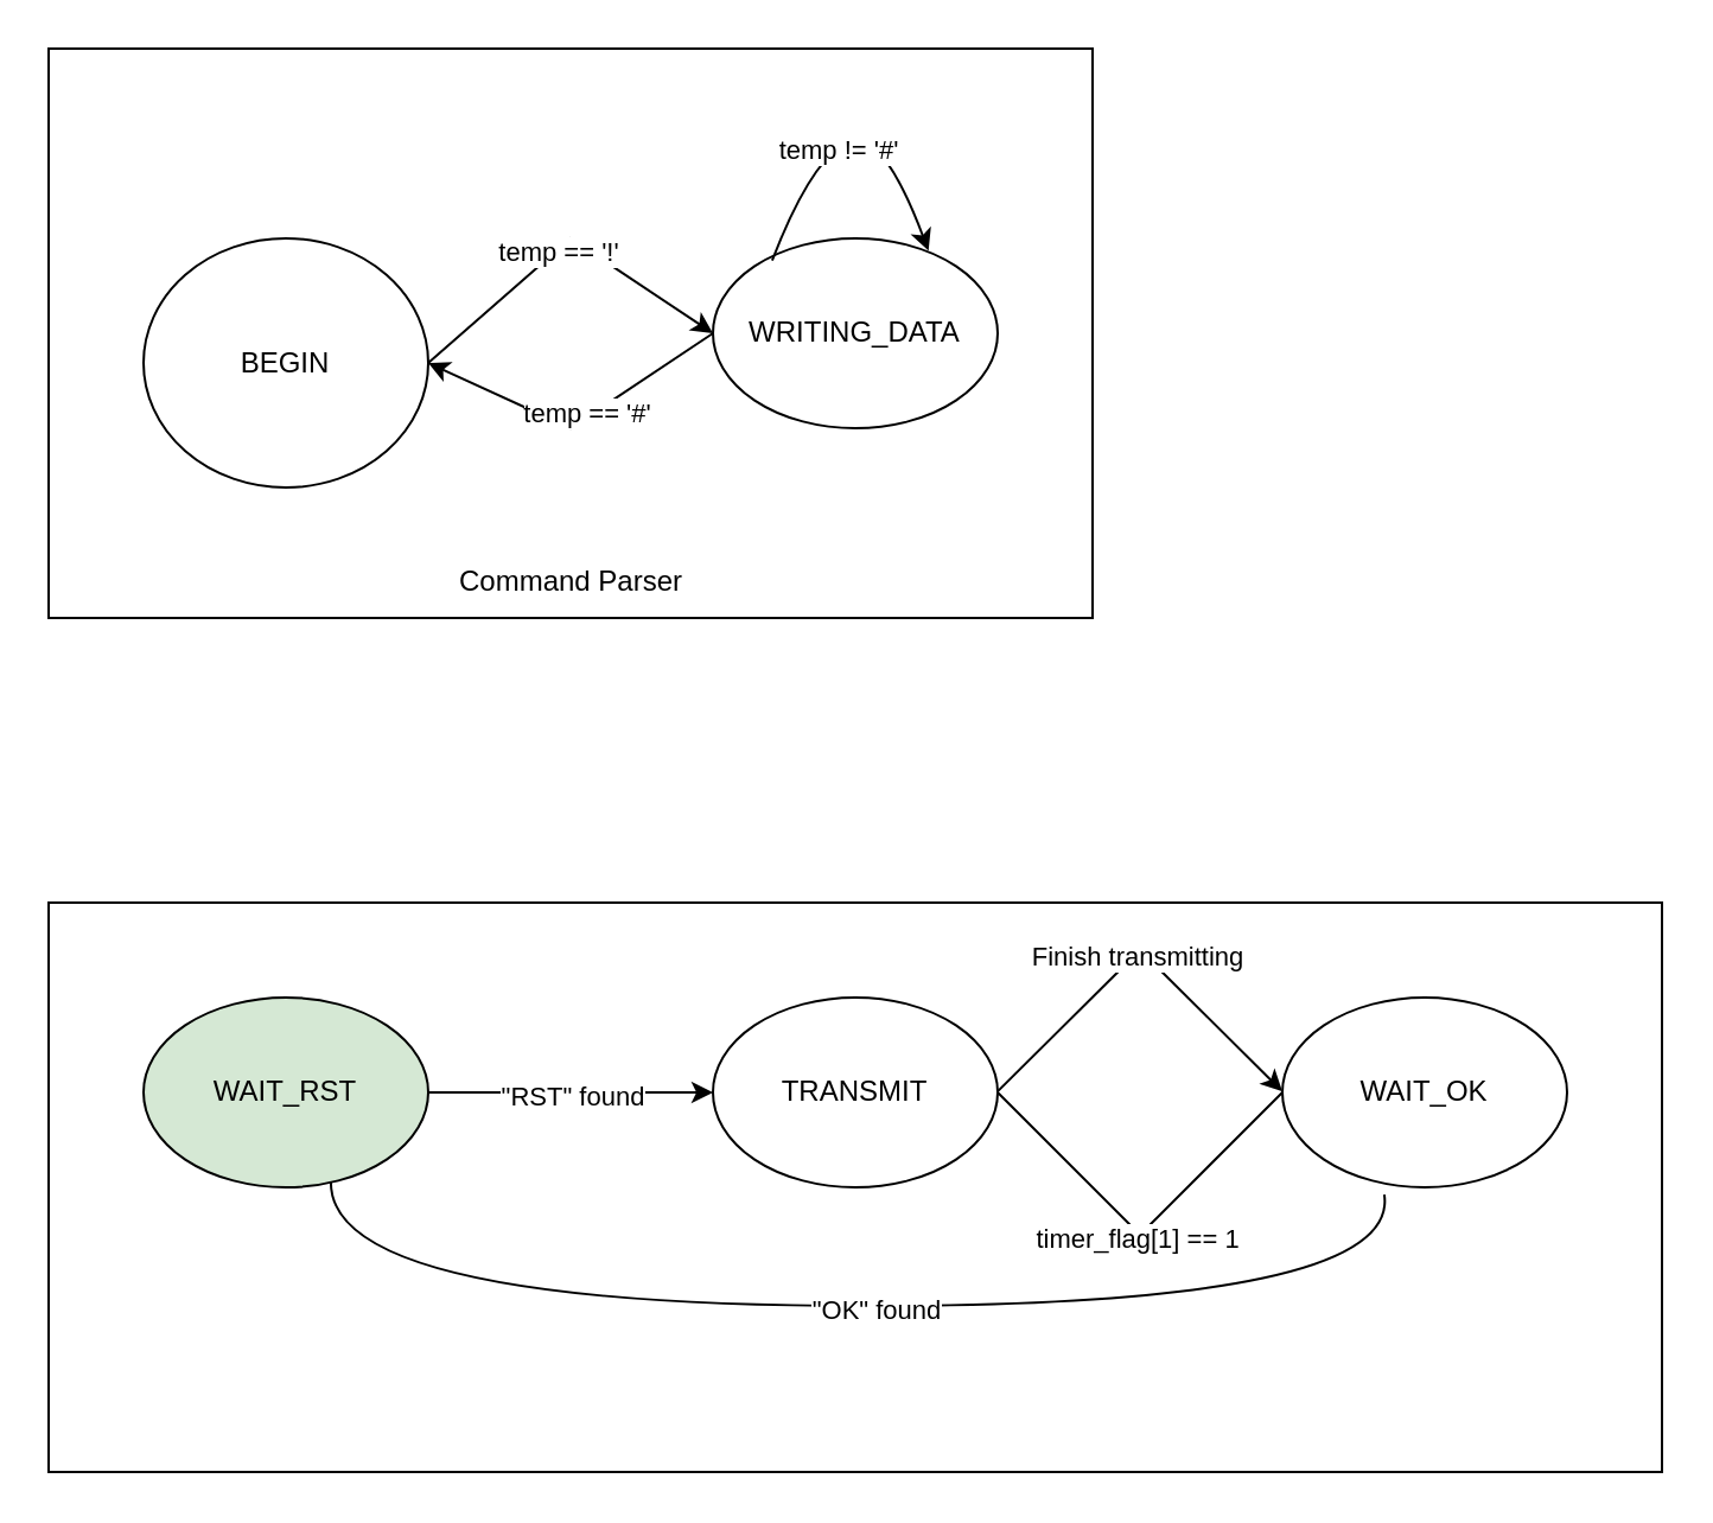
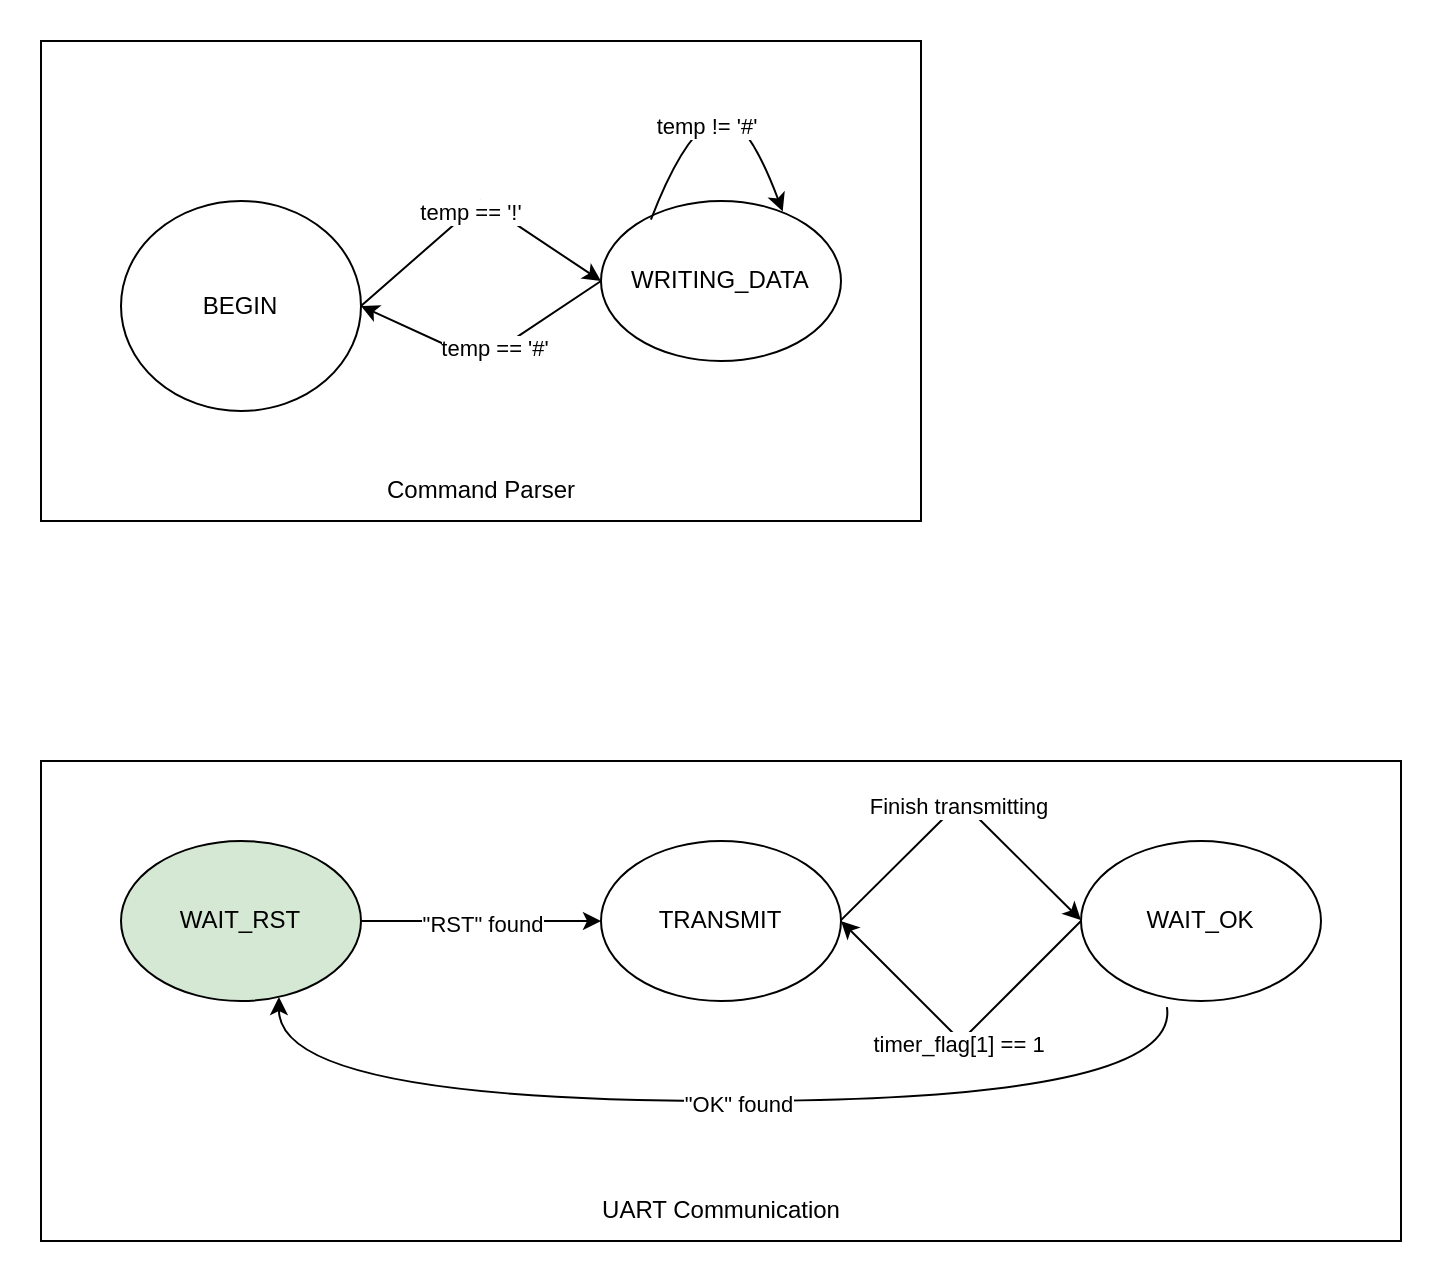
- <mxCell id="22" value="" style="endArrow=none;html=1;rounded=0;exitX=0;exitY=0.5;exitDx=0;exitDy=0;entryX=1;entryY=0.5;entryDx=0;entryDy=0;" edge="1" parent="1" source="15" target="14"><mxGeometry width="50" height="50" relative="1" as="geometry"><mxPoint x="460" y="520" as="sourcePoint" /><mxPoint x="510" y="470" as="targetPoint" /><Array as="points"><mxPoint x="480" y="520" /></Array></mxGeometry></mxCell>
+ <mxCell id="22" value="" style="endArrow=classic;html=1;rounded=0;exitX=0;exitY=0.5;exitDx=0;exitDy=0;entryX=1;entryY=0.5;entryDx=0;entryDy=0;" edge="1" parent="1" source="15" target="14"><mxGeometry width="50" height="50" relative="1" as="geometry"><mxPoint x="460" y="520" as="sourcePoint" /><mxPoint x="510" y="470" as="targetPoint" /><Array as="points"><mxPoint x="480" y="520" /></Array></mxGeometry></mxCell>
- <mxCell id="20" value="" style="curved=1;endArrow=none;html=1;rounded=0;exitX=0.358;exitY=1.038;exitDx=0;exitDy=0;entryX=0.658;entryY=0.975;entryDx=0;entryDy=0;entryPerimeter=0;exitPerimeter=0;" edge="1" parent="1" source="15" target="13"><mxGeometry width="50" height="50" relative="1" as="geometry"><mxPoint x="520" y="580" as="sourcePoint" /><mxPoint x="570" y="530" as="targetPoint" /><Array as="points"><mxPoint x="590" y="550" /><mxPoint x="139" y="550" /></Array></mxGeometry></mxCell>
+ <mxCell id="20" value="" style="curved=1;endArrow=classic;html=1;rounded=0;exitX=0.358;exitY=1.038;exitDx=0;exitDy=0;entryX=0.658;entryY=0.975;entryDx=0;entryDy=0;entryPerimeter=0;exitPerimeter=0;" edge="1" parent="1" source="15" target="13"><mxGeometry width="50" height="50" relative="1" as="geometry"><mxPoint x="520" y="580" as="sourcePoint" /><mxPoint x="570" y="530" as="targetPoint" /><Array as="points"><mxPoint x="590" y="550" /><mxPoint x="139" y="550" /></Array></mxGeometry></mxCell>
+ <mxCell id="24" value="UART Communication" style="text;html=1;align=center;verticalAlign=middle;resizable=0;points=[];autosize=1;strokeColor=none;fillColor=none;" vertex="1" parent="1"><mxGeometry x="290" y="590" width="140" height="30" as="geometry" /></mxCell>
